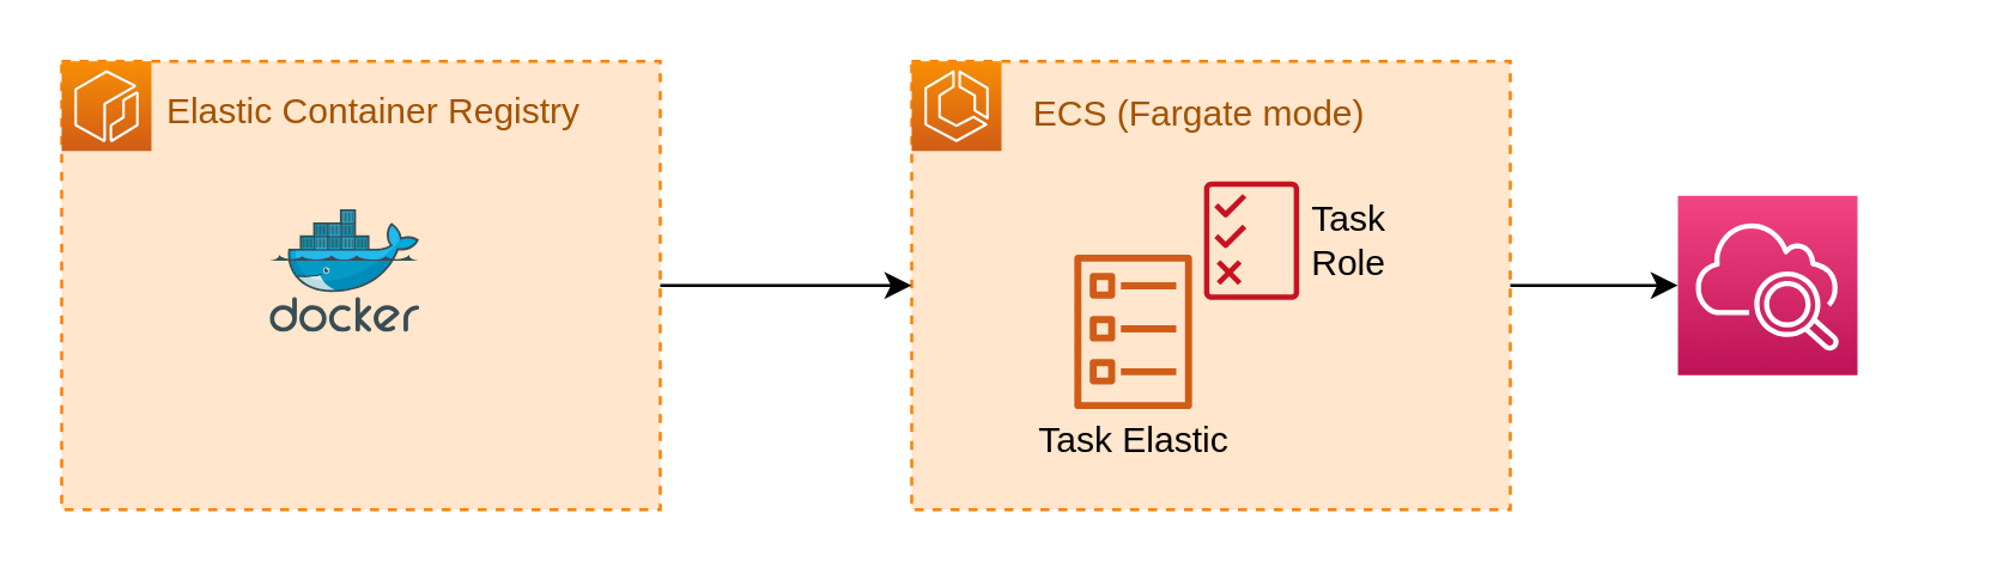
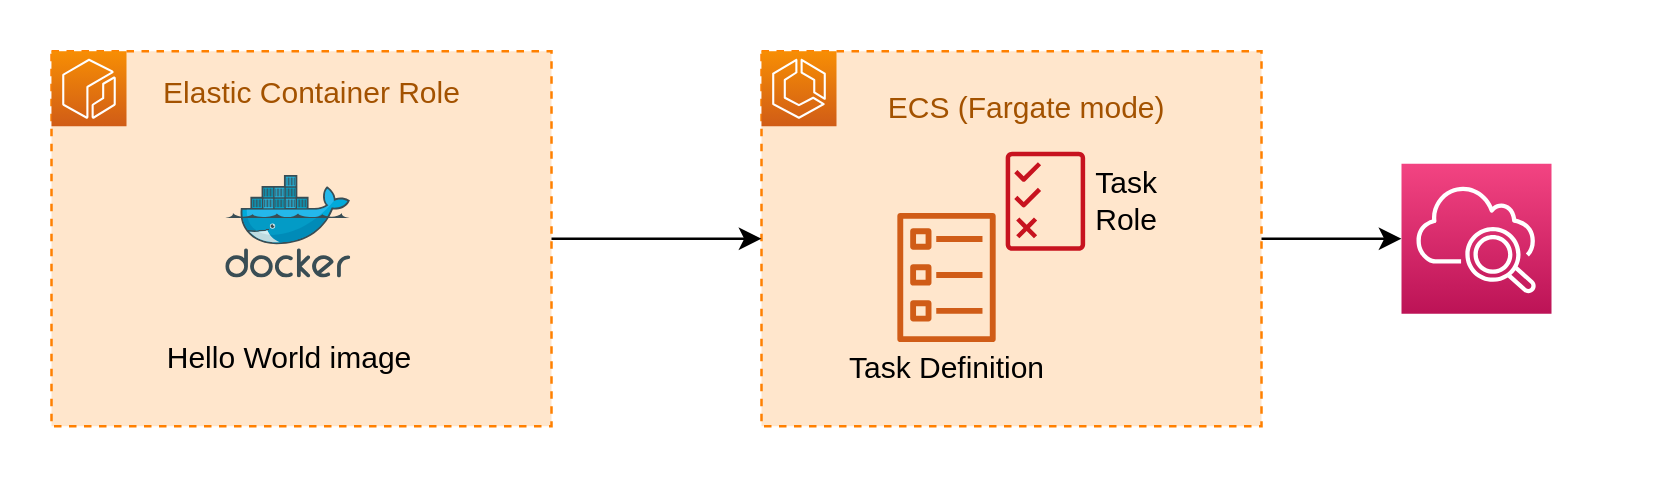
- <mxCell id="4" value="&lt;font color=&quot;#a35200&quot;&gt;Elastic Container Registry&lt;/font&gt;" style="text;html=1;resizable=0;autosize=1;align=center;verticalAlign=middle;points=[];fillColor=none;strokeColor=none;rounded=0;" parent="2" vertex="1"><mxGeometry x="29" y="6.5" width="150" height="20" as="geometry" /></mxCell>
+ <mxCell id="4" value="&lt;font color=&quot;#a35200&quot;&gt;Elastic Container Role&lt;/font&gt;" style="text;html=1;resizable=0;autosize=1;align=center;verticalAlign=middle;points=[];fillColor=none;strokeColor=none;rounded=0;" parent="2" vertex="1"><mxGeometry x="29" y="6.5" width="150" height="20" as="geometry" /></mxCell>
- <mxCell id="13" value="&lt;font color=&quot;#a35200&quot;&gt;ECS (Fargate mode)&lt;/font&gt;" style="text;html=1;resizable=0;autosize=1;align=left;verticalAlign=middle;points=[];fillColor=none;strokeColor=none;rounded=0;" vertex="1" parent="11"><mxGeometry x="39" y="7.5" width="130" height="20" as="geometry" /></mxCell>
+ <mxCell id="13" value="&lt;font color=&quot;#a35200&quot;&gt;ECS (Fargate mode)&lt;/font&gt;" style="text;html=1;resizable=0;autosize=1;align=left;verticalAlign=middle;points=[];fillColor=none;strokeColor=none;rounded=0;" vertex="1" parent="11"><mxGeometry x="49" y="12.5" width="130" height="20" as="geometry" /></mxCell>
+ <mxCell id="8" value="Hello World image" style="text;html=1;resizable=0;autosize=1;align=center;verticalAlign=middle;points=[];fillColor=none;strokeColor=none;rounded=0;" vertex="1" parent="6"><mxGeometry y="62.5" width="110" height="20" as="geometry" /></mxCell>
- <mxCell id="21" value="Task Elastic" style="text;html=1;resizable=0;autosize=1;align=center;verticalAlign=middle;points=[];fillColor=none;strokeColor=none;rounded=0;" vertex="1" parent="19"><mxGeometry y="52" width="90" height="20" as="geometry" /></mxCell>
+ <mxCell id="21" value="Task Definition" style="text;html=1;resizable=0;autosize=1;align=center;verticalAlign=middle;points=[];fillColor=none;strokeColor=none;rounded=0;" vertex="1" parent="19"><mxGeometry y="52" width="90" height="20" as="geometry" /></mxCell>
